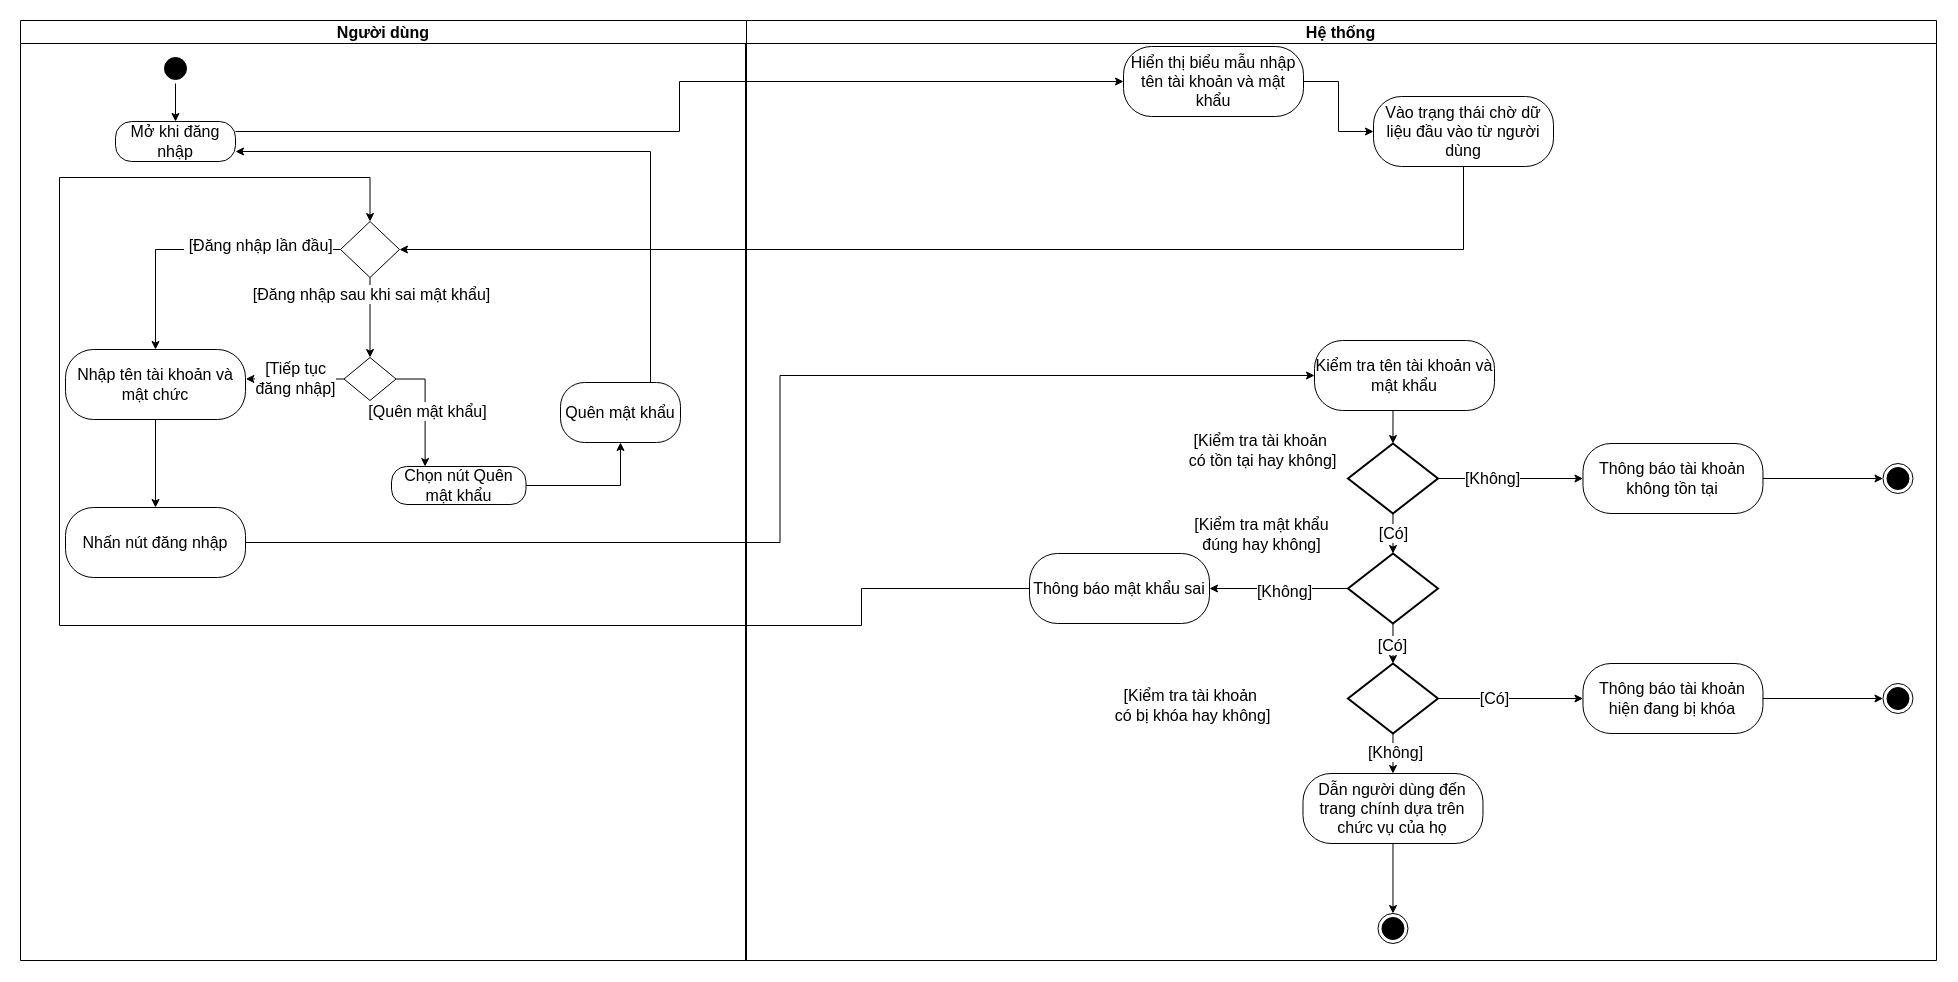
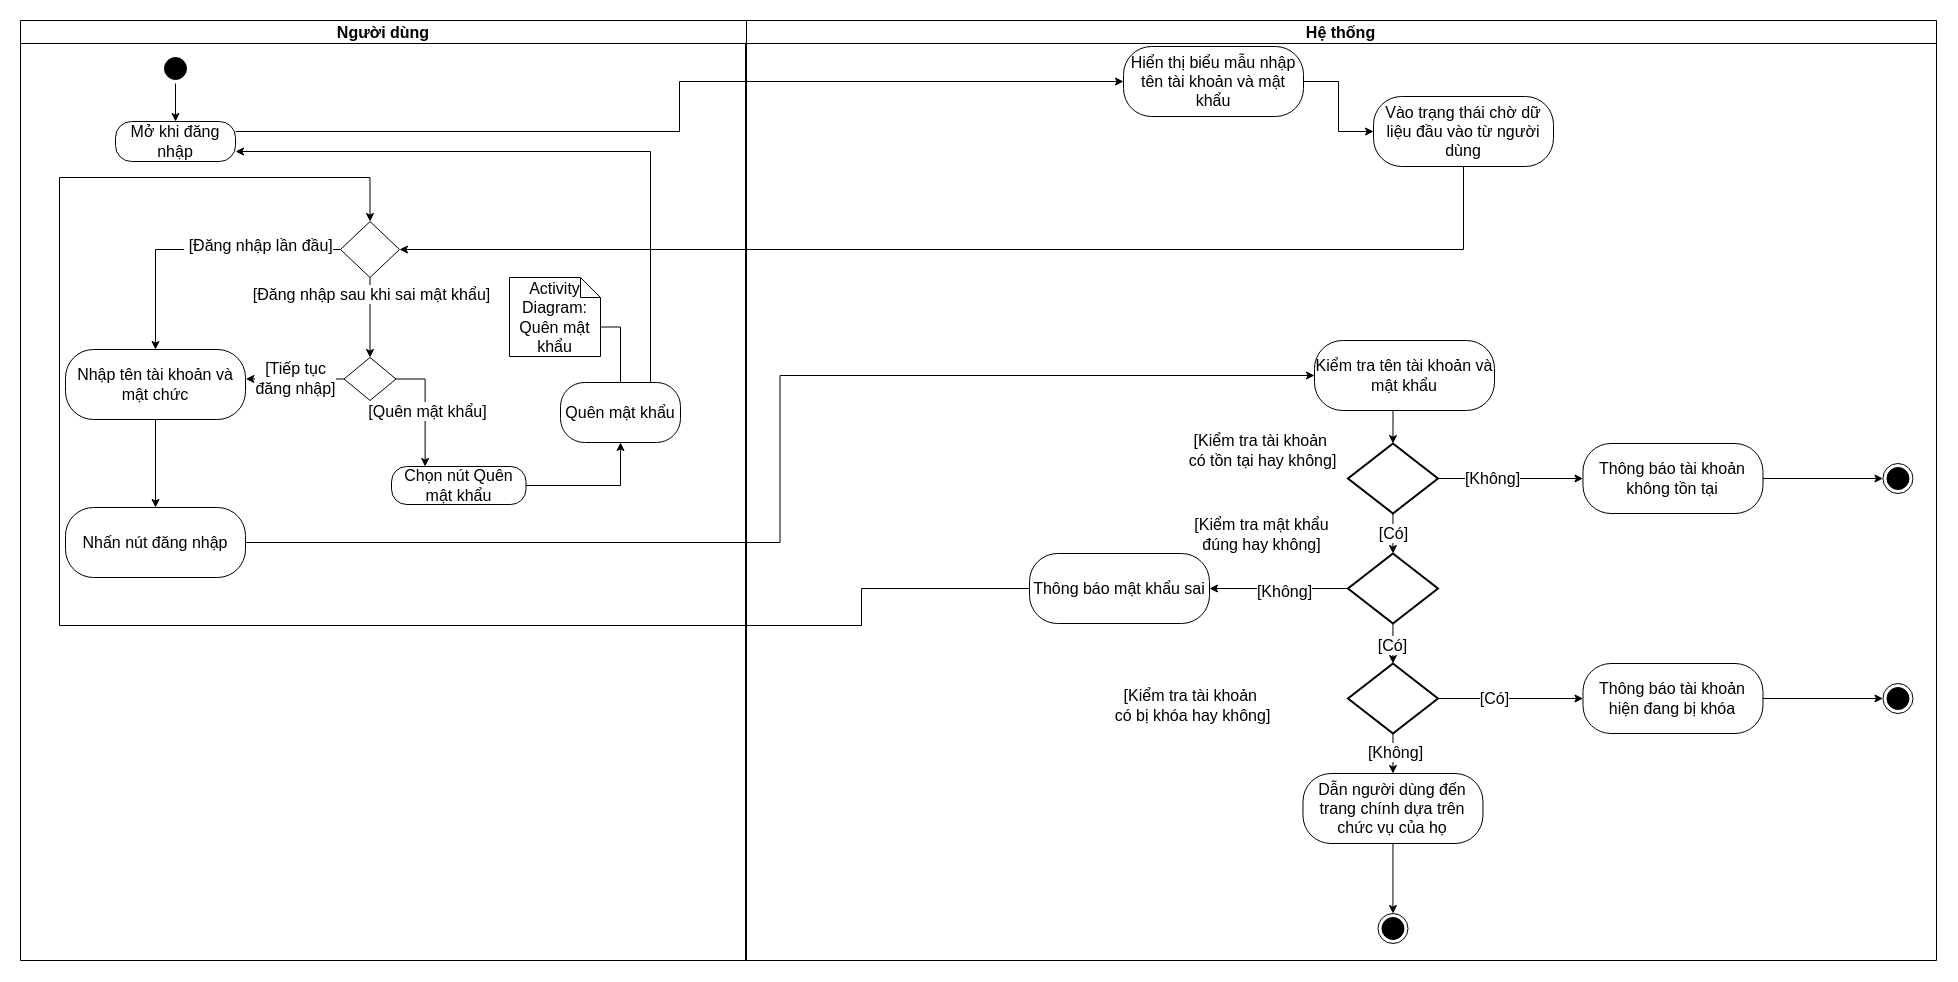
+ <mxCell id="57" value="Activity Diagram: Quên mật khẩu" style="shape=note;size=20;whiteSpace=wrap;html=1;fontSize=16;" parent="35" vertex="1"><mxGeometry x="489" y="257" width="91" height="79" as="geometry" /></mxCell>
+ <mxCell id="56" style="edgeStyle=orthogonalEdgeStyle;rounded=0;orthogonalLoop=1;jettySize=auto;html=1;exitX=0;exitY=0;exitDx=91;exitDy=49.5;exitPerimeter=0;endArrow=none;startFill=0;" edge="1" parent="35" source="57" target="55"><mxGeometry relative="1" as="geometry" /></mxCell>
